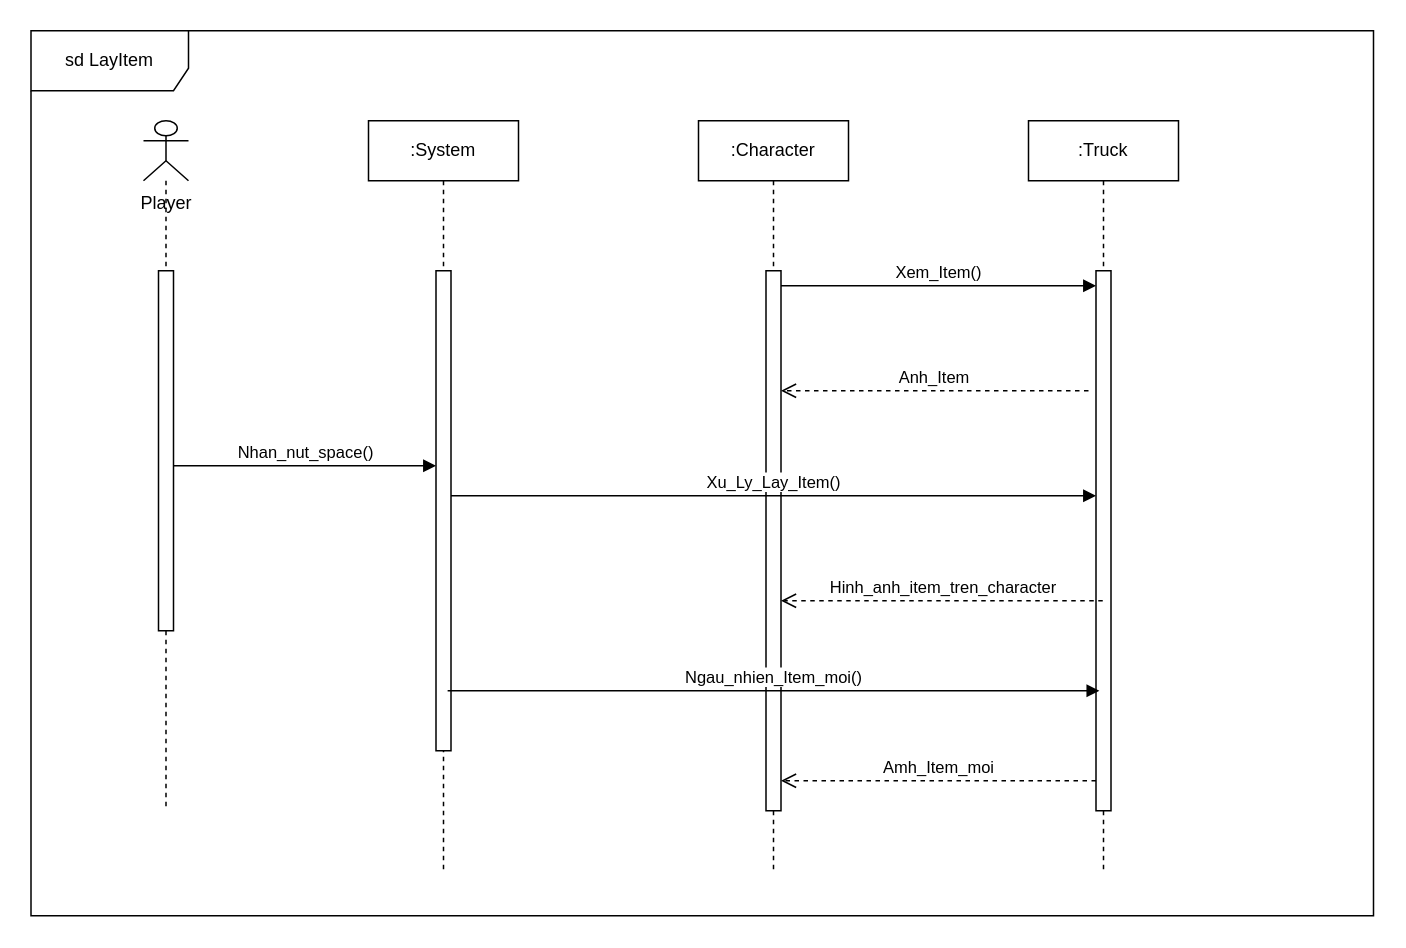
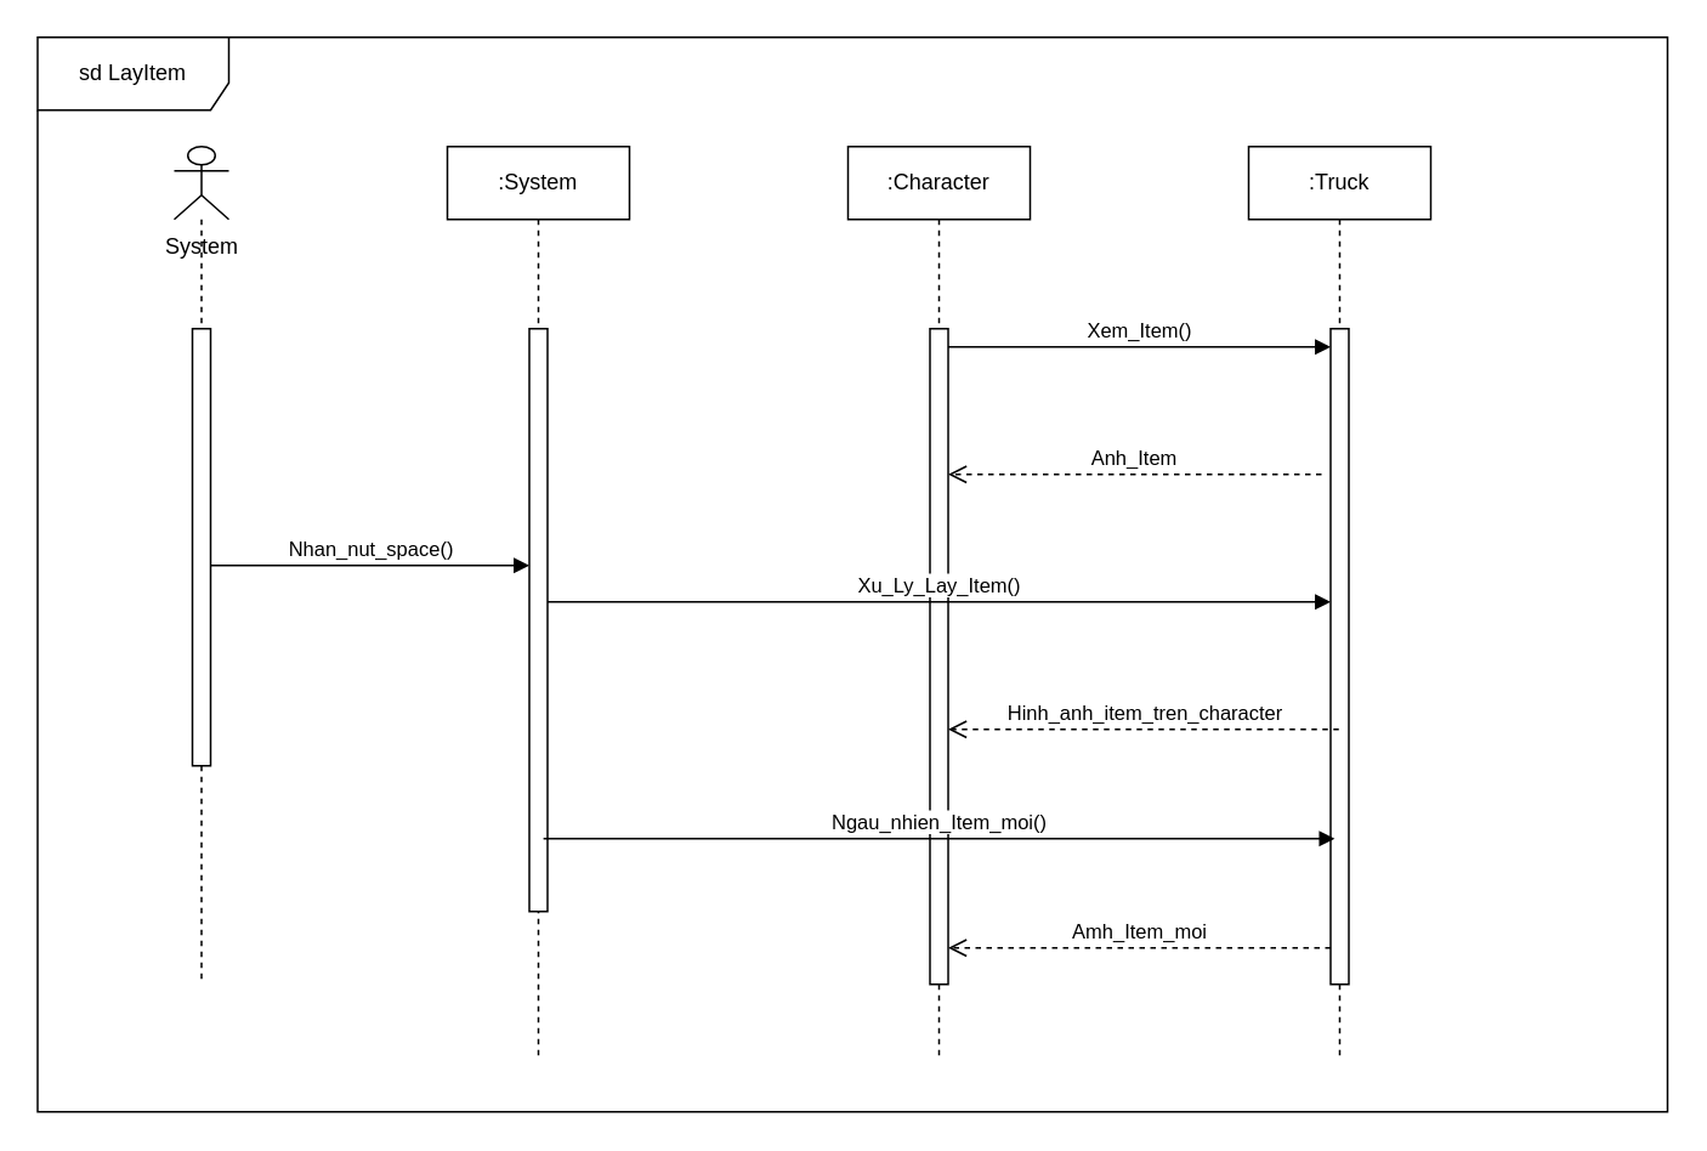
- <mxCell id="5" value="Player" style="text;html=1;align=center;verticalAlign=middle;resizable=0;points=[];autosize=1;strokeColor=none;fillColor=none;" vertex="1" parent="1"><mxGeometry x="80" y="120" width="60" height="30" as="geometry" /></mxCell>
+ <mxCell id="5" value="System" style="text;html=1;align=center;verticalAlign=middle;resizable=0;points=[];autosize=1;strokeColor=none;fillColor=none;" vertex="1" parent="1"><mxGeometry x="80" y="120" width="60" height="30" as="geometry" /></mxCell>
